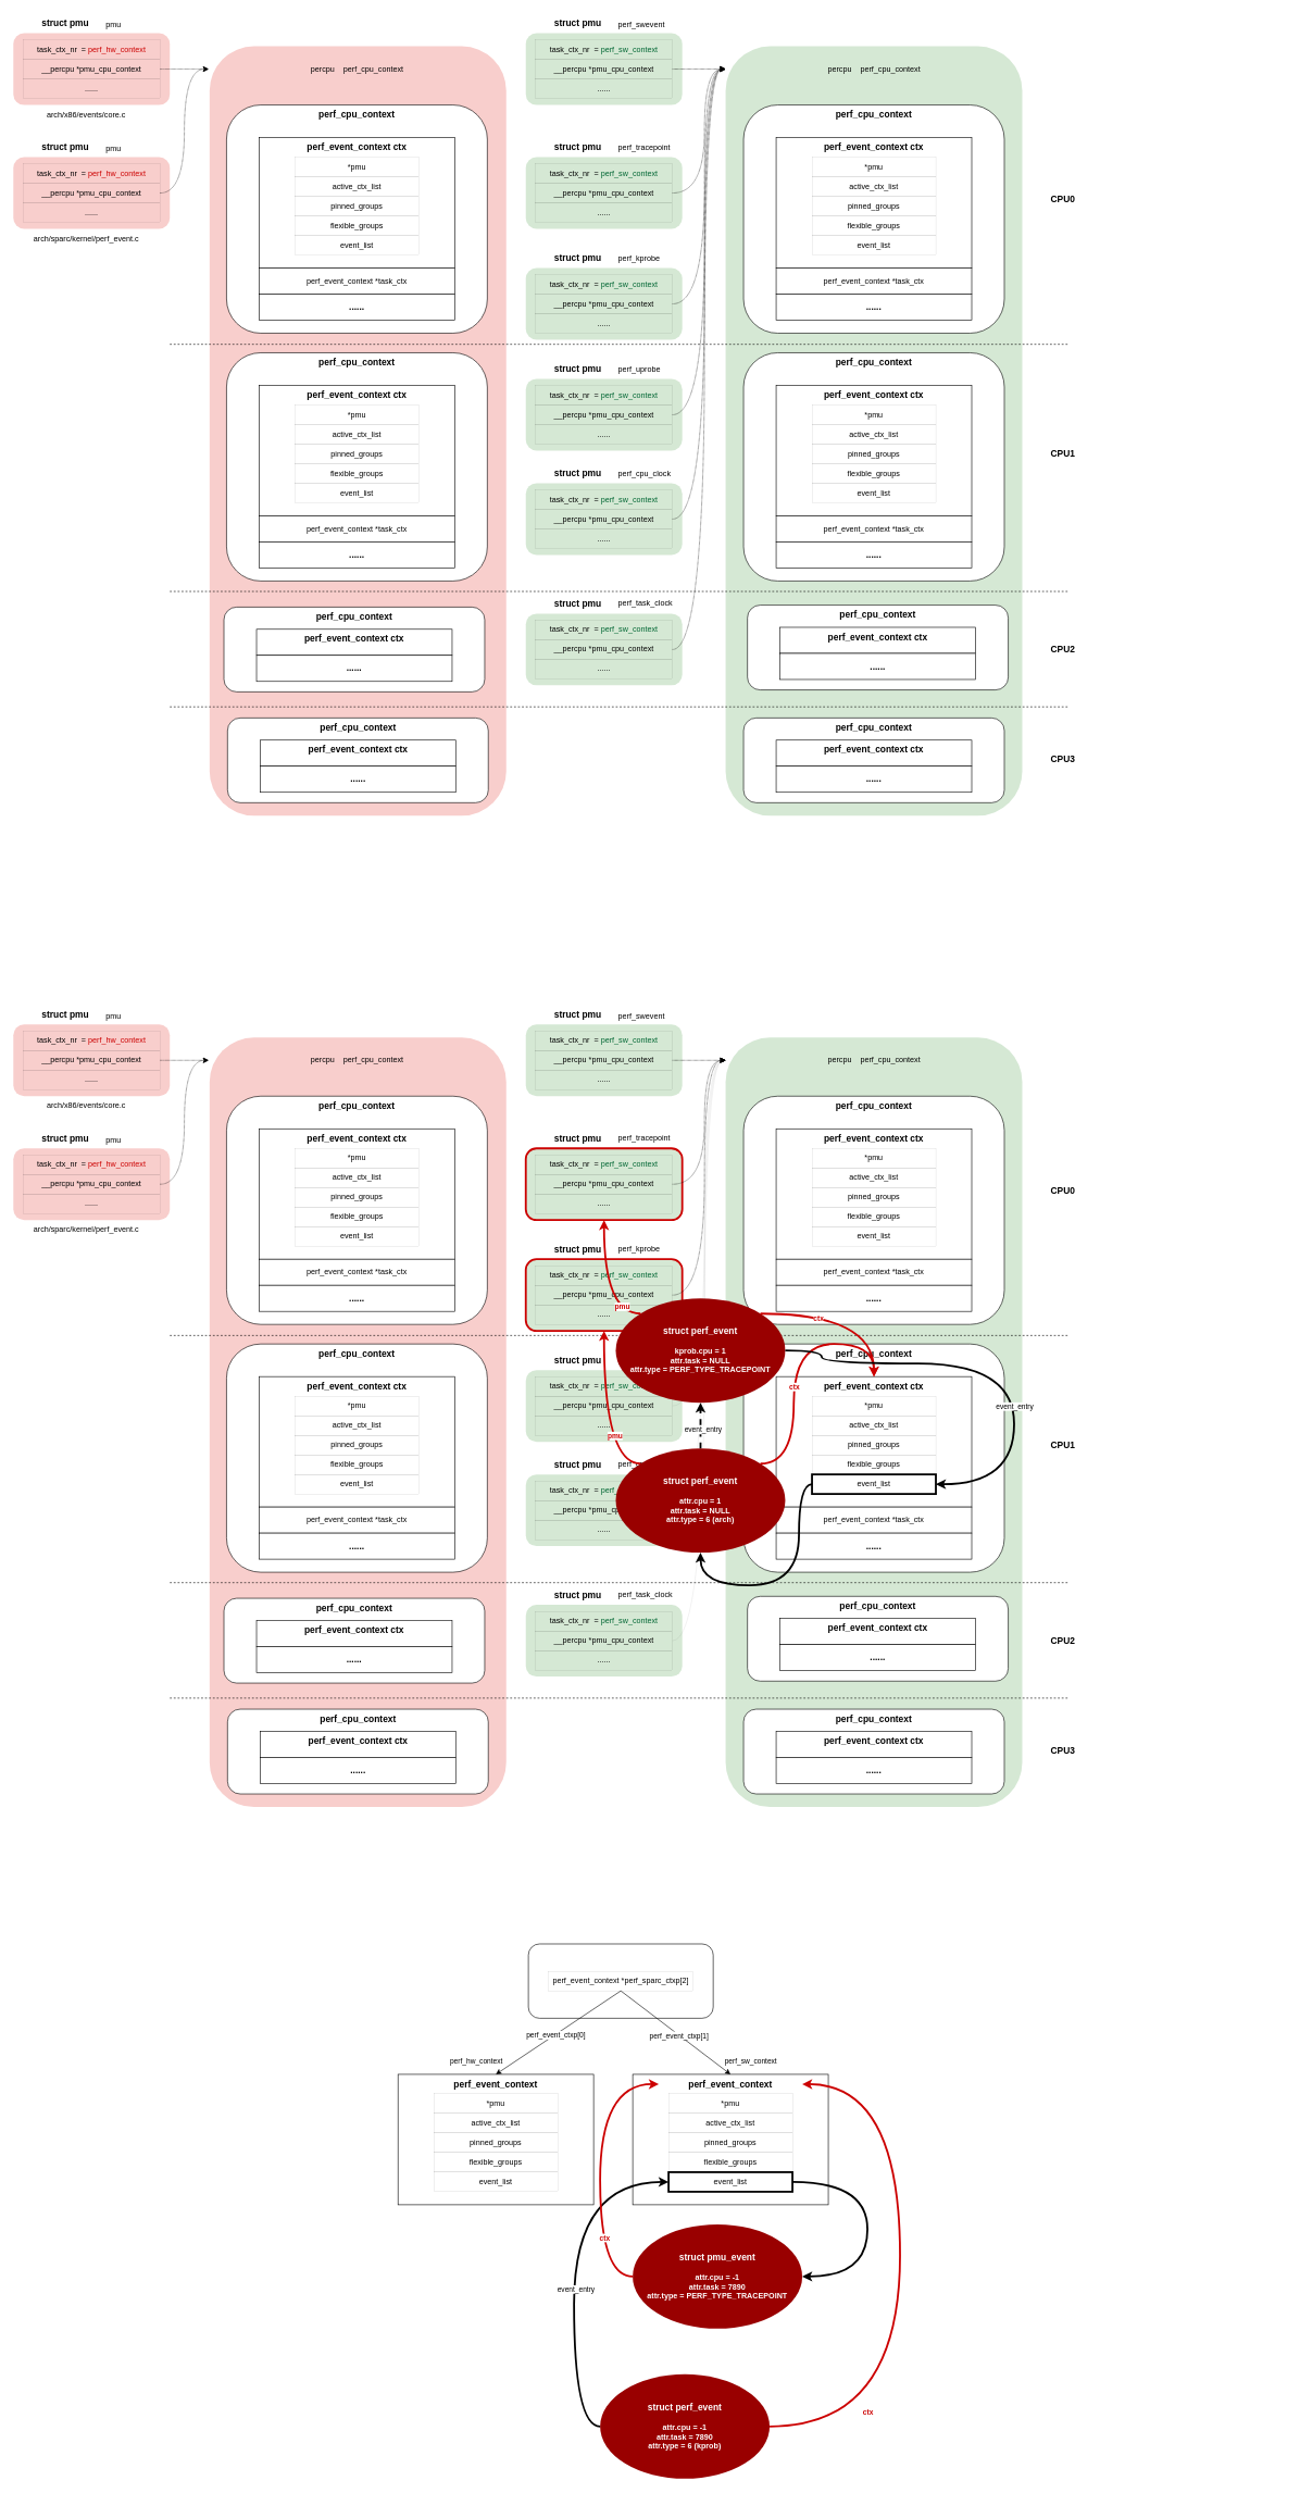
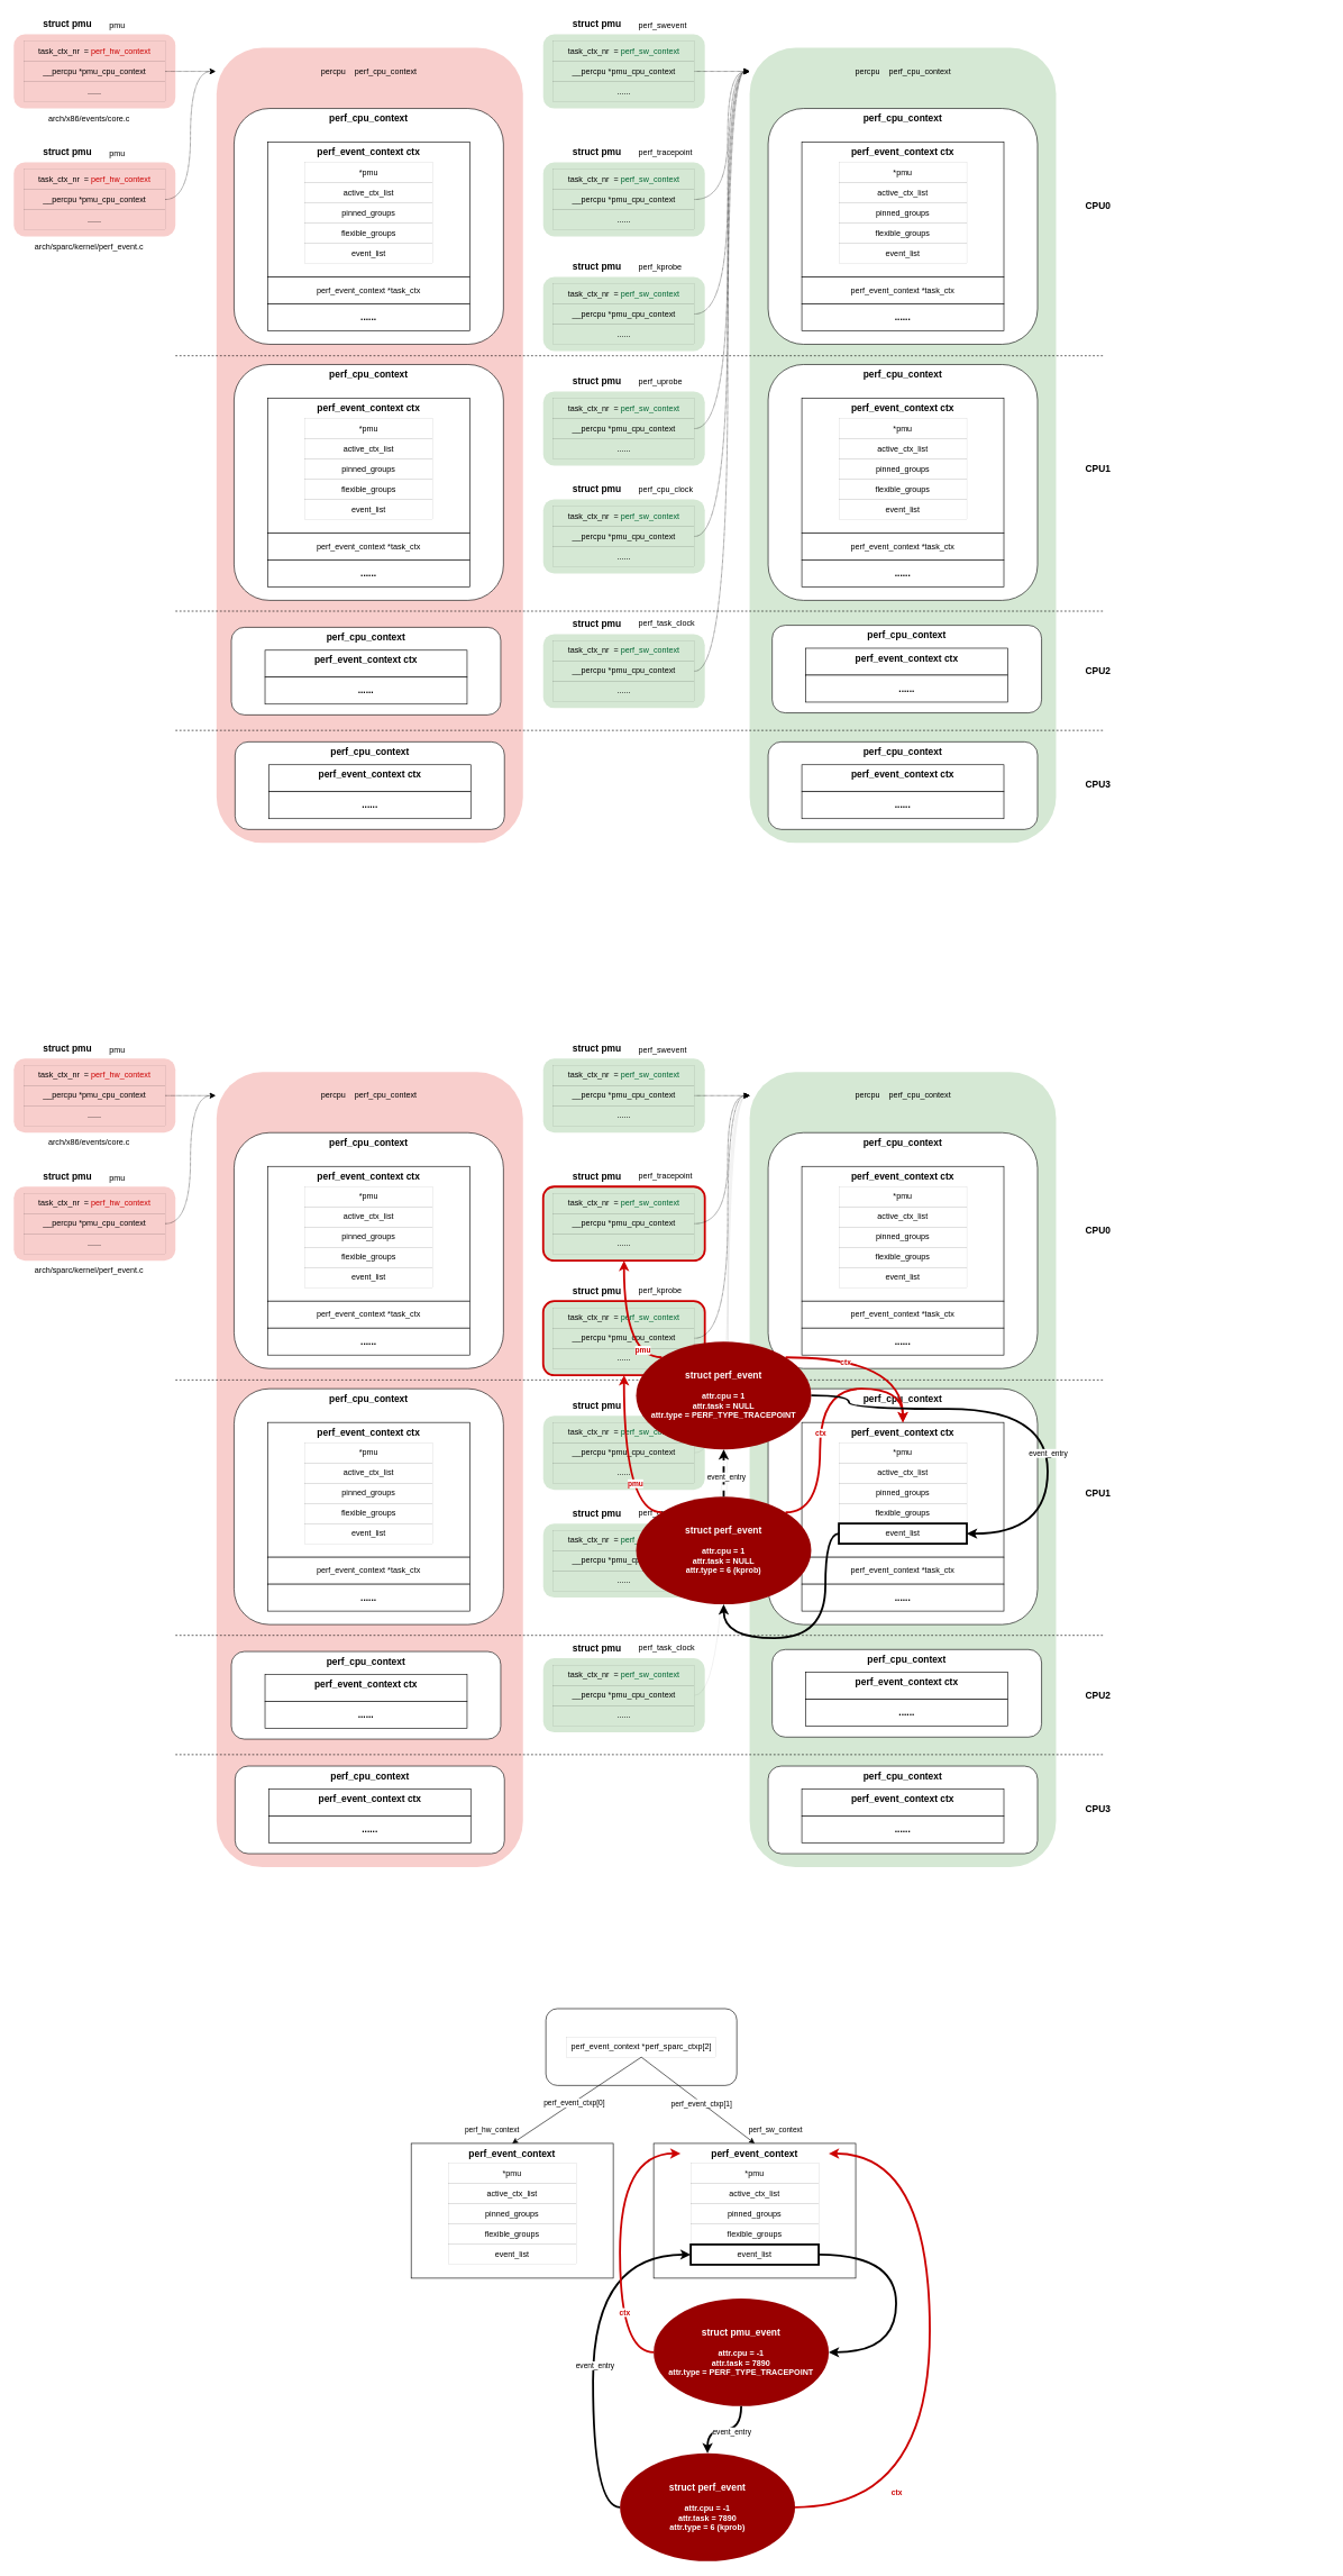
- <mxCell id="310" value="&lt;b&gt;&lt;font style=&quot;font-size: 14px;&quot;&gt;struct perf_event&lt;/font&gt;&lt;br&gt;&lt;/b&gt;&lt;br&gt;&lt;div style=&quot;&quot;&gt;&lt;b style=&quot;background-color: initial;&quot;&gt;kprob.cpu = 1&lt;/b&gt;&lt;/div&gt;&lt;div style=&quot;&quot;&gt;&lt;b&gt;attr.task = NULL&lt;/b&gt;&lt;/div&gt;&lt;b&gt;&lt;div style=&quot;&quot;&gt;&lt;b style=&quot;background-color: initial;&quot;&gt;attr.type = PERF_TYPE_TRACEPOINT&lt;/b&gt;&lt;/div&gt;&lt;/b&gt;" style="ellipse;whiteSpace=wrap;html=1;fillColor=#990000;fontColor=#ffffff;strokeColor=none;" parent="152" vertex="1"><mxGeometry x="646" y="596" width="260" height="160" as="geometry" /></mxCell>
+ <mxCell id="310" value="&lt;b&gt;&lt;font style=&quot;font-size: 14px;&quot;&gt;struct perf_event&lt;/font&gt;&lt;br&gt;&lt;/b&gt;&lt;br&gt;&lt;div style=&quot;&quot;&gt;&lt;b style=&quot;background-color: initial;&quot;&gt;attr.cpu = 1&lt;/b&gt;&lt;/div&gt;&lt;div style=&quot;&quot;&gt;&lt;b&gt;attr.task = NULL&lt;/b&gt;&lt;/div&gt;&lt;b&gt;&lt;div style=&quot;&quot;&gt;&lt;b style=&quot;background-color: initial;&quot;&gt;attr.type = PERF_TYPE_TRACEPOINT&lt;/b&gt;&lt;/div&gt;&lt;/b&gt;" style="ellipse;whiteSpace=wrap;html=1;fillColor=#990000;fontColor=#ffffff;strokeColor=none;" parent="152" vertex="1"><mxGeometry x="646" y="596" width="260" height="160" as="geometry" /></mxCell>
- <mxCell id="311" value="&lt;font style=&quot;font-size: 14px;&quot;&gt;&lt;font style=&quot;font-size: 14px;&quot;&gt;&lt;b style=&quot;&quot;&gt;struct perf_event&lt;/b&gt;&lt;/font&gt;&lt;br&gt;&lt;/font&gt;&lt;br&gt;&lt;div style=&quot;&quot;&gt;&lt;b style=&quot;background-color: initial;&quot;&gt;attr.cpu = 1&lt;/b&gt;&lt;/div&gt;&lt;div style=&quot;&quot;&gt;&lt;b&gt;attr.task = NULL&lt;/b&gt;&lt;/div&gt;&lt;b&gt;&lt;div style=&quot;&quot;&gt;&lt;b style=&quot;background-color: initial;&quot;&gt;attr.type = 6 (arch)&lt;/b&gt;&lt;/div&gt;&lt;/b&gt;" style="ellipse;whiteSpace=wrap;html=1;fillColor=#990000;fontColor=#ffffff;strokeColor=none;shadow=0;" parent="152" vertex="1"><mxGeometry x="646" y="826" width="260" height="160" as="geometry" /></mxCell>
+ <mxCell id="311" value="&lt;font style=&quot;font-size: 14px;&quot;&gt;&lt;font style=&quot;font-size: 14px;&quot;&gt;&lt;b style=&quot;&quot;&gt;struct perf_event&lt;/b&gt;&lt;/font&gt;&lt;br&gt;&lt;/font&gt;&lt;br&gt;&lt;div style=&quot;&quot;&gt;&lt;b style=&quot;background-color: initial;&quot;&gt;attr.cpu = 1&lt;/b&gt;&lt;/div&gt;&lt;div style=&quot;&quot;&gt;&lt;b&gt;attr.task = NULL&lt;/b&gt;&lt;/div&gt;&lt;b&gt;&lt;div style=&quot;&quot;&gt;&lt;b style=&quot;background-color: initial;&quot;&gt;attr.type = 6 (kprob)&lt;/b&gt;&lt;/div&gt;&lt;/b&gt;" style="ellipse;whiteSpace=wrap;html=1;fillColor=#990000;fontColor=#ffffff;strokeColor=none;shadow=0;" parent="152" vertex="1"><mxGeometry x="646" y="826" width="260" height="160" as="geometry" /></mxCell>
+ <mxCell id="355" value="" style="endArrow=classic;html=1;rounded=0;strokeWidth=3;strokeColor=#000000;edgeStyle=orthogonalEdgeStyle;curved=1;exitX=0.5;exitY=1;exitDx=0;exitDy=0;entryX=0.5;entryY=0;entryDx=0;entryDy=0;" edge="1" parent="1" source="353" target="352"><mxGeometry width="50" height="50" relative="1" as="geometry"><mxPoint x="1480" y="3670" as="sourcePoint" /><mxPoint x="1350" y="3520" as="targetPoint" /></mxGeometry></mxCell>
+ <mxCell id="356" value="event_entry" style="edgeLabel;html=1;align=center;verticalAlign=middle;resizable=0;points=[];" vertex="1" connectable="0" parent="355"><mxGeometry x="-0.166" y="2" relative="1" as="geometry"><mxPoint as="offset" /></mxGeometry></mxCell>
